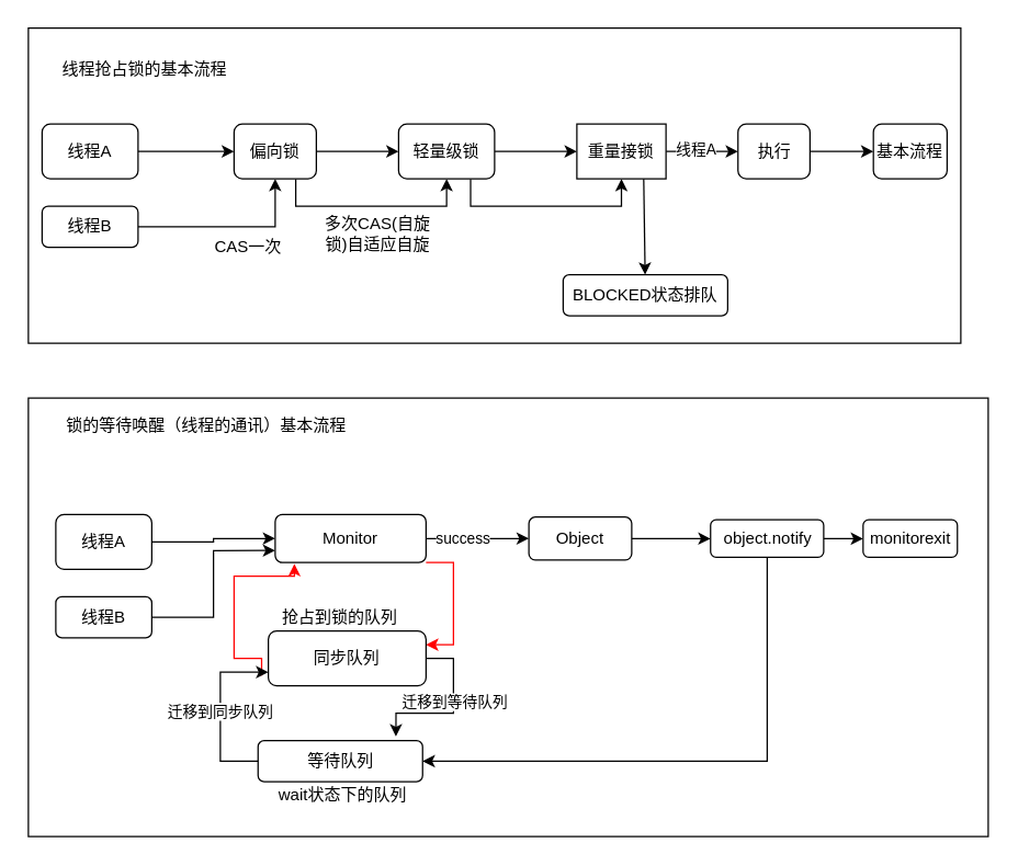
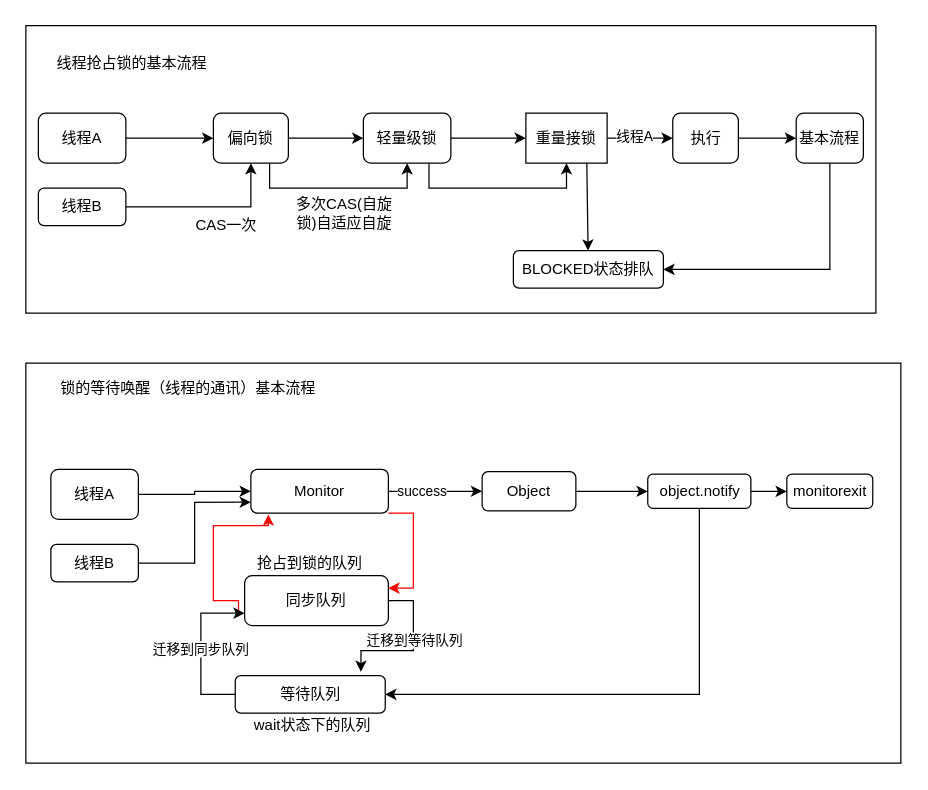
+ <mxCell id="19" style="edgeStyle=orthogonalEdgeStyle;rounded=0;orthogonalLoop=1;jettySize=auto;html=1;entryX=1;entryY=0.5;entryDx=0;entryDy=0;" edge="1" parent="1" source="20" target="23"><mxGeometry relative="1" as="geometry"><Array as="points"><mxPoint x="663" y="215" /></Array></mxGeometry></mxCell>
